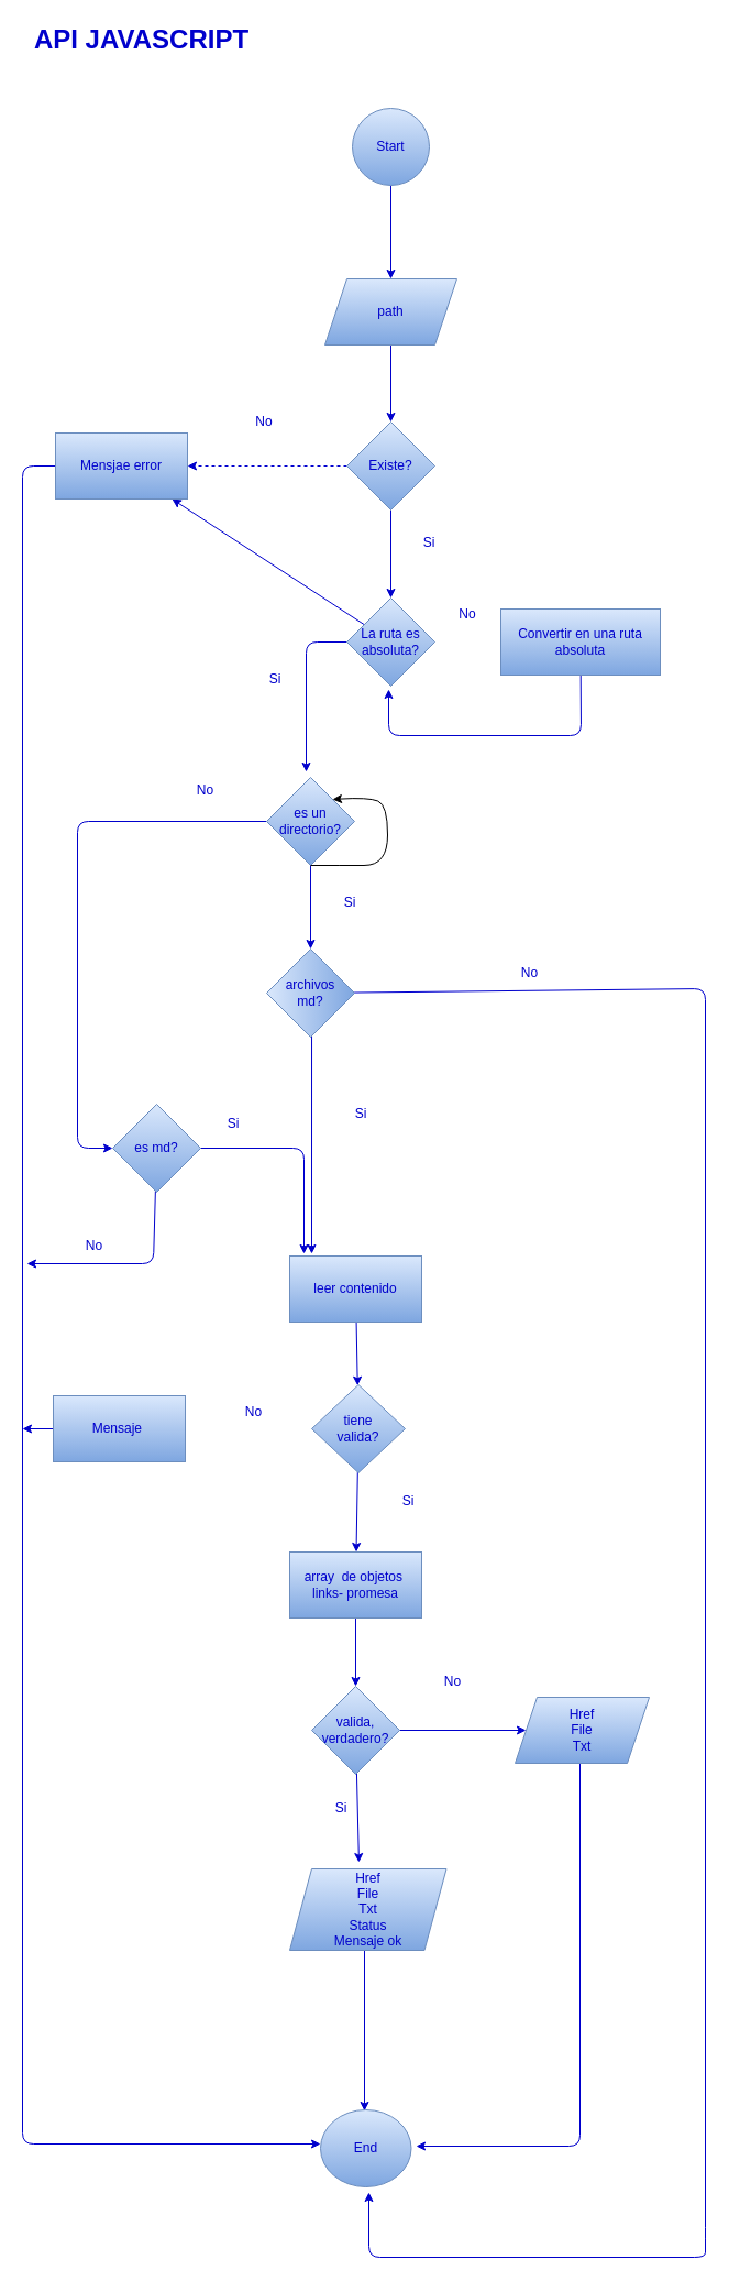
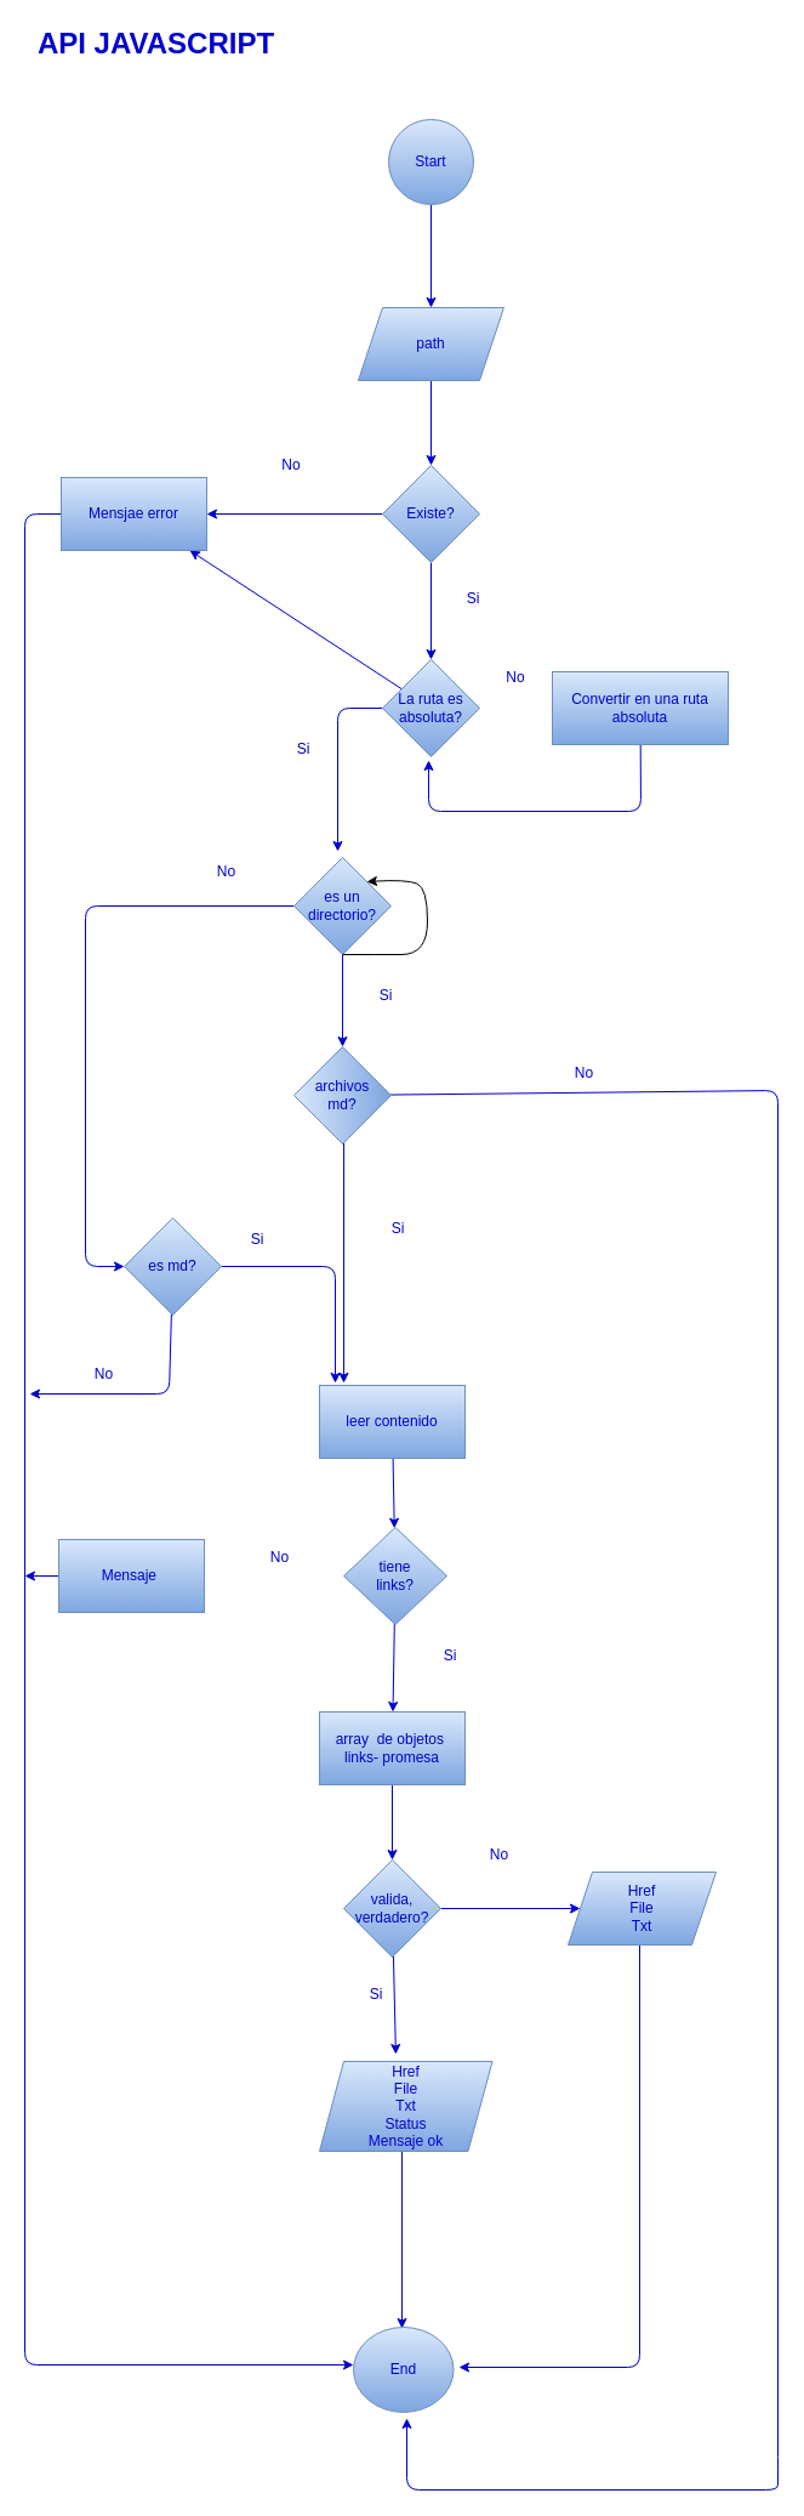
- <mxCell id="7" value="" style="edgeStyle=none;html=1;strokeColor=#0000CC;dashed=1;" parent="1" source="8" target="13" edge="1"><mxGeometry relative="1" as="geometry" /></mxCell>
+ <mxCell id="7" value="" style="edgeStyle=none;html=1;strokeColor=#0000CC;" parent="1" source="8" target="13" edge="1"><mxGeometry relative="1" as="geometry" /></mxCell>
- <mxCell id="31" value="&lt;font color=&quot;#0000cc&quot;&gt;tiene&lt;br&gt;valida?&lt;/font&gt;" style="rhombus;whiteSpace=wrap;html=1;fillColor=#dae8fc;gradientColor=#7ea6e0;strokeColor=#6c8ebf;" parent="1" vertex="1"><mxGeometry x="283" y="1258" width="85" height="80" as="geometry" /></mxCell>
+ <mxCell id="31" value="&lt;font color=&quot;#0000cc&quot;&gt;tiene&lt;br&gt;links?&lt;/font&gt;" style="rhombus;whiteSpace=wrap;html=1;fillColor=#dae8fc;gradientColor=#7ea6e0;strokeColor=#6c8ebf;" parent="1" vertex="1"><mxGeometry x="283" y="1258" width="85" height="80" as="geometry" /></mxCell>
